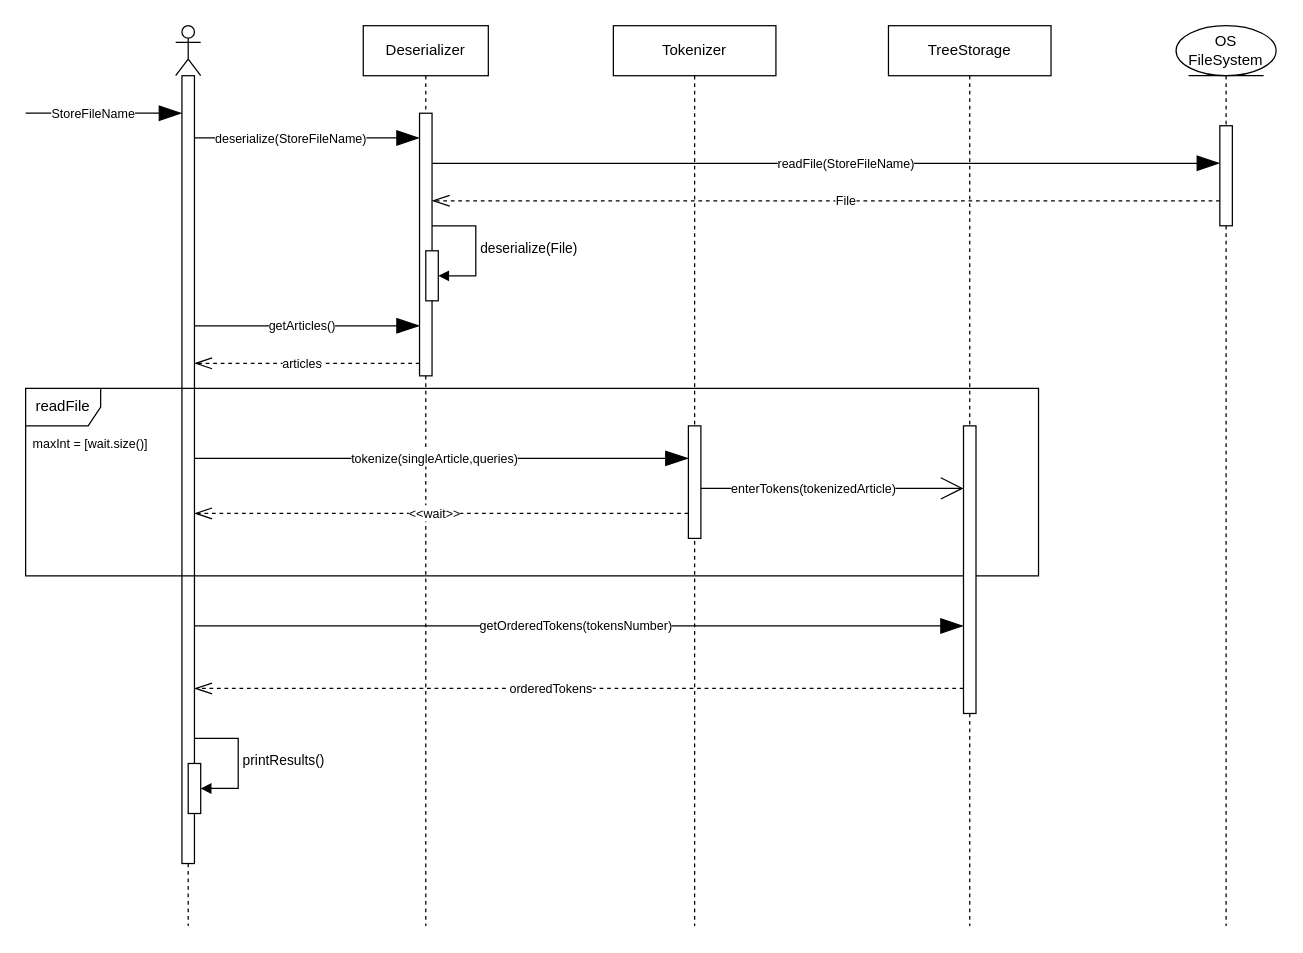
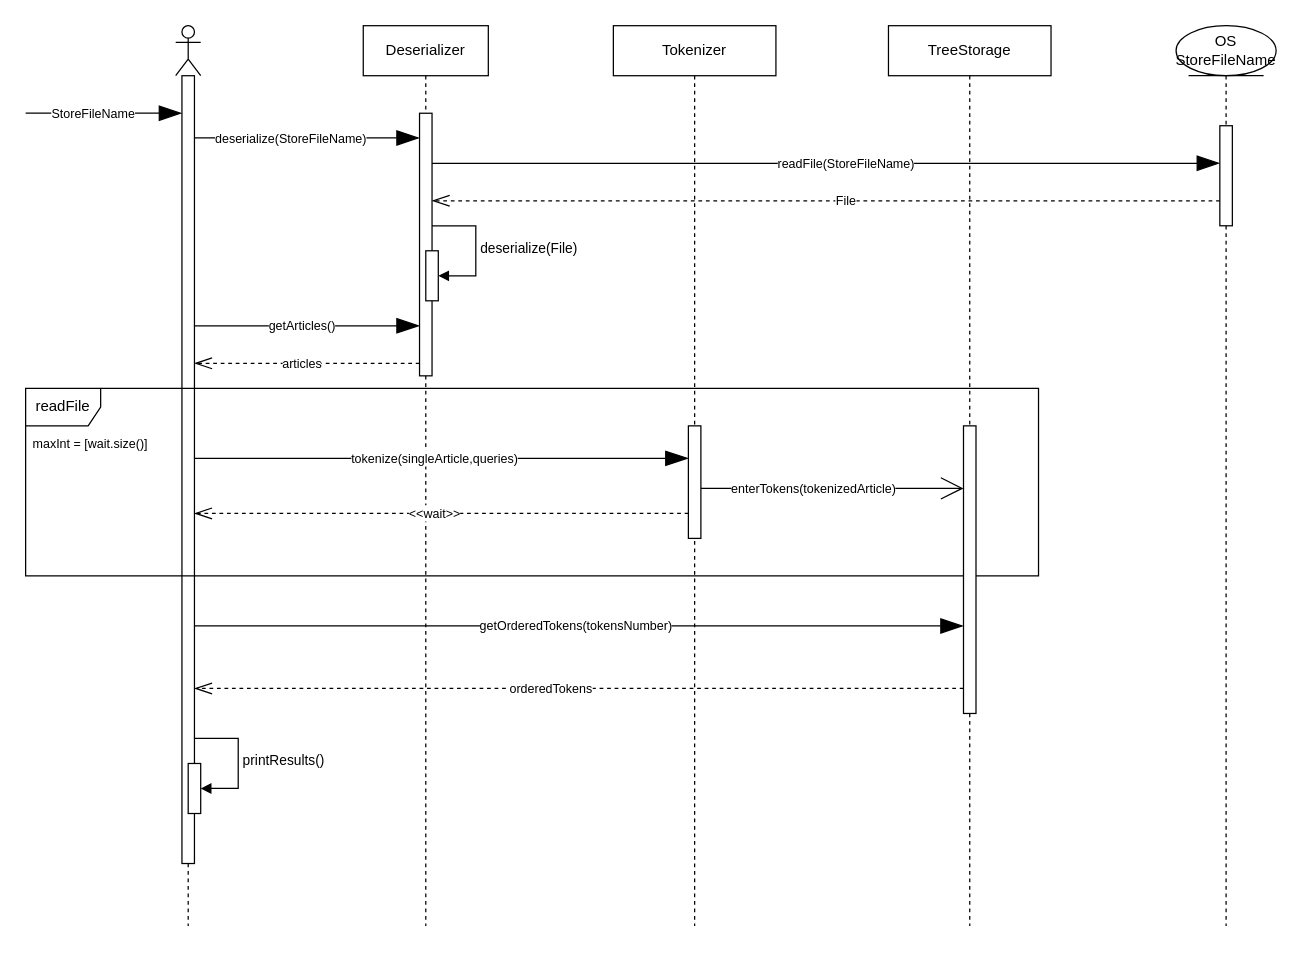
- <mxCell id="24" value="OS FileSystem" style="shape=umlLifeline;perimeter=lifelinePerimeter;whiteSpace=wrap;html=1;container=1;dropTarget=0;collapsible=0;recursiveResize=0;outlineConnect=0;portConstraint=eastwest;newEdgeStyle={&quot;edgeStyle&quot;:&quot;elbowEdgeStyle&quot;,&quot;elbow&quot;:&quot;vertical&quot;,&quot;curved&quot;:0,&quot;rounded&quot;:0};participant=umlEntity;" vertex="1" parent="1"><mxGeometry x="940" y="20" width="80" height="720" as="geometry" /></mxCell>
+ <mxCell id="24" value="OS StoreFileName" style="shape=umlLifeline;perimeter=lifelinePerimeter;whiteSpace=wrap;html=1;container=1;dropTarget=0;collapsible=0;recursiveResize=0;outlineConnect=0;portConstraint=eastwest;newEdgeStyle={&quot;edgeStyle&quot;:&quot;elbowEdgeStyle&quot;,&quot;elbow&quot;:&quot;vertical&quot;,&quot;curved&quot;:0,&quot;rounded&quot;:0};participant=umlEntity;" vertex="1" parent="1"><mxGeometry x="940" y="20" width="80" height="720" as="geometry" /></mxCell>
